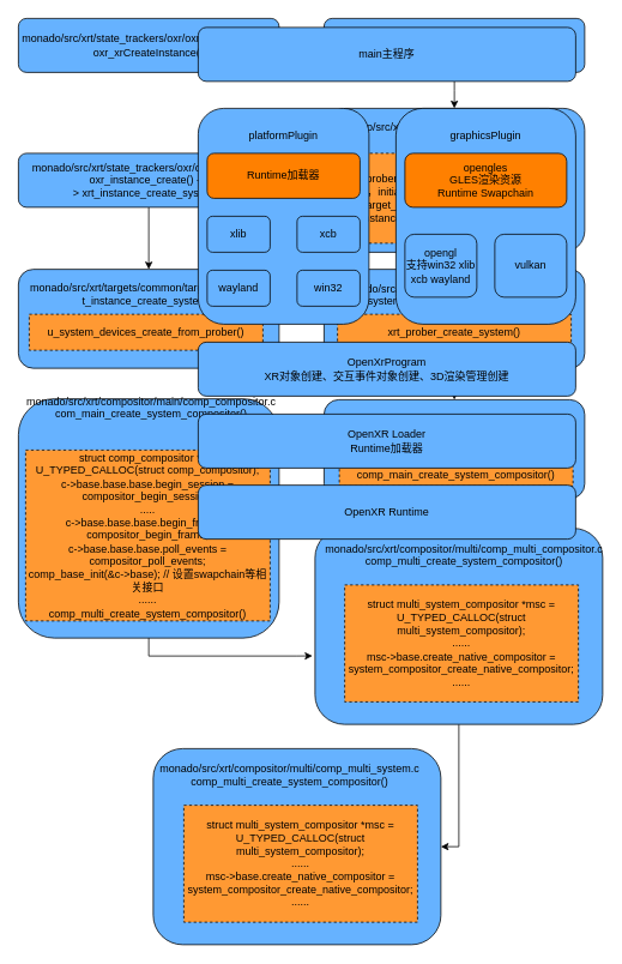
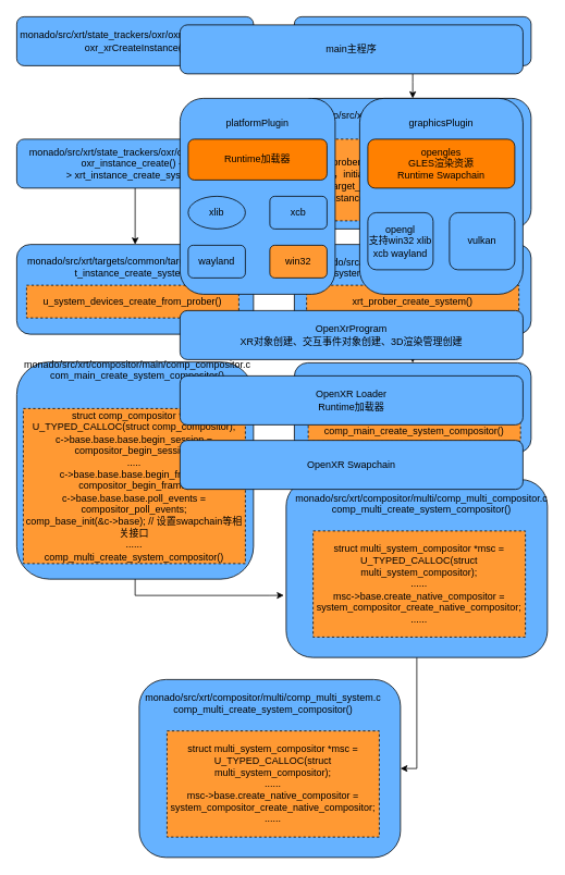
- <mxCell id="40" value="xlib" style="rounded=1;whiteSpace=wrap;html=1;fillStyle=solid;fillColor=#66B2FF;" vertex="1" parent="1"><mxGeometry x="230" y="240" width="70" height="40" as="geometry" /></mxCell>
+ <mxCell id="40" value="xlib" style="ellipse;whiteSpace=wrap;html=1;fillStyle=solid;fillColor=#66B2FF;" vertex="1" parent="1"><mxGeometry x="230" y="240" width="70" height="40" as="geometry" /></mxCell>
- <mxCell id="43" value="win32" style="rounded=1;whiteSpace=wrap;html=1;fillStyle=solid;fillColor=#66B2FF;" vertex="1" parent="1"><mxGeometry x="330" y="300" width="70" height="40" as="geometry" /></mxCell>
+ <mxCell id="43" value="win32" style="rounded=1;whiteSpace=wrap;html=1;fillStyle=solid;fillColor=#ff9933;" vertex="1" parent="1"><mxGeometry x="330" y="300" width="70" height="40" as="geometry" /></mxCell>
- <mxCell id="50" value="OpenXR Runtime" style="rounded=1;whiteSpace=wrap;html=1;fillStyle=solid;fillColor=#66B2FF;" vertex="1" parent="1"><mxGeometry x="220" y="539" width="420" height="60" as="geometry" /></mxCell>
+ <mxCell id="50" value="OpenXR Swapchain" style="rounded=1;whiteSpace=wrap;html=1;fillStyle=solid;fillColor=#66B2FF;" vertex="1" parent="1"><mxGeometry x="220" y="539" width="420" height="60" as="geometry" /></mxCell>
